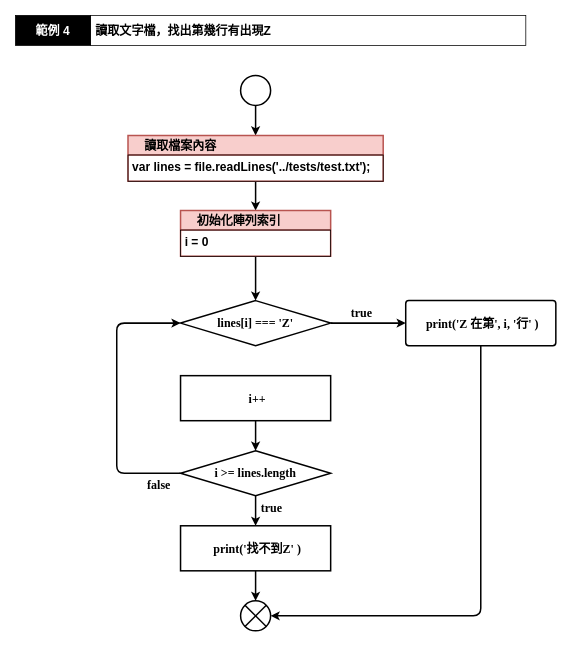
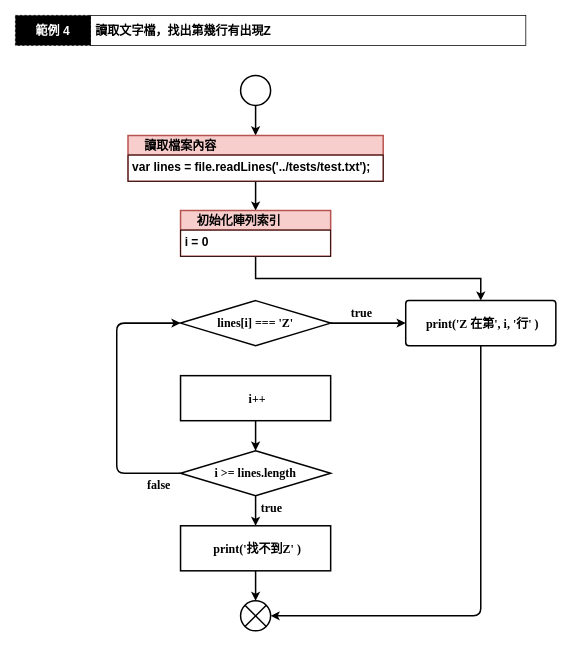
- <mxCell id="6" value="範例 4" style="rounded=0;whiteSpace=wrap;html=1;fillColor=#000000;fontColor=#FFFFFF;fontSize=16;fontStyle=1;strokeWidth=1;movable=1;resizable=1;rotatable=1;deletable=1;editable=1;connectable=1;fontFamily=Helvetica;" parent="1" vertex="1"><mxGeometry x="20" y="20" width="100" height="40" as="geometry" /></mxCell>
+ <mxCell id="6" value="範例 4" style="rounded=0;whiteSpace=wrap;html=1;fillColor=#000000;fontColor=#FFFFFF;fontSize=16;fontStyle=1;strokeWidth=1;movable=1;resizable=1;rotatable=1;deletable=1;editable=1;connectable=1;fontFamily=Helvetica;dashed=1;" parent="1" vertex="1"><mxGeometry x="20" y="20" width="100" height="40" as="geometry" /></mxCell>
- <mxCell id="7" style="edgeStyle=orthogonalEdgeStyle;rounded=0;orthogonalLoop=1;jettySize=auto;html=1;entryX=0.5;entryY=0;entryDx=0;entryDy=0;entryPerimeter=0;fontFamily=Helvetica;fontSize=16;exitX=0.5;exitY=1;exitDx=0;exitDy=0;fontStyle=1;strokeWidth=2;" parent="1" source="23" target="10" edge="1"><mxGeometry relative="1" as="geometry"><mxPoint x="340" y="340" as="sourcePoint" /></mxGeometry></mxCell>
+ <mxCell id="7" style="edgeStyle=orthogonalEdgeStyle;rounded=0;orthogonalLoop=1;jettySize=auto;html=1;fontFamily=Helvetica;fontSize=16;exitX=0.5;exitY=1;exitDx=0;exitDy=0;fontStyle=1;strokeWidth=2;" parent="1" source="23" target="12" edge="1"><mxGeometry relative="1" as="geometry"><mxPoint x="340" y="340" as="sourcePoint" /></mxGeometry></mxCell>
